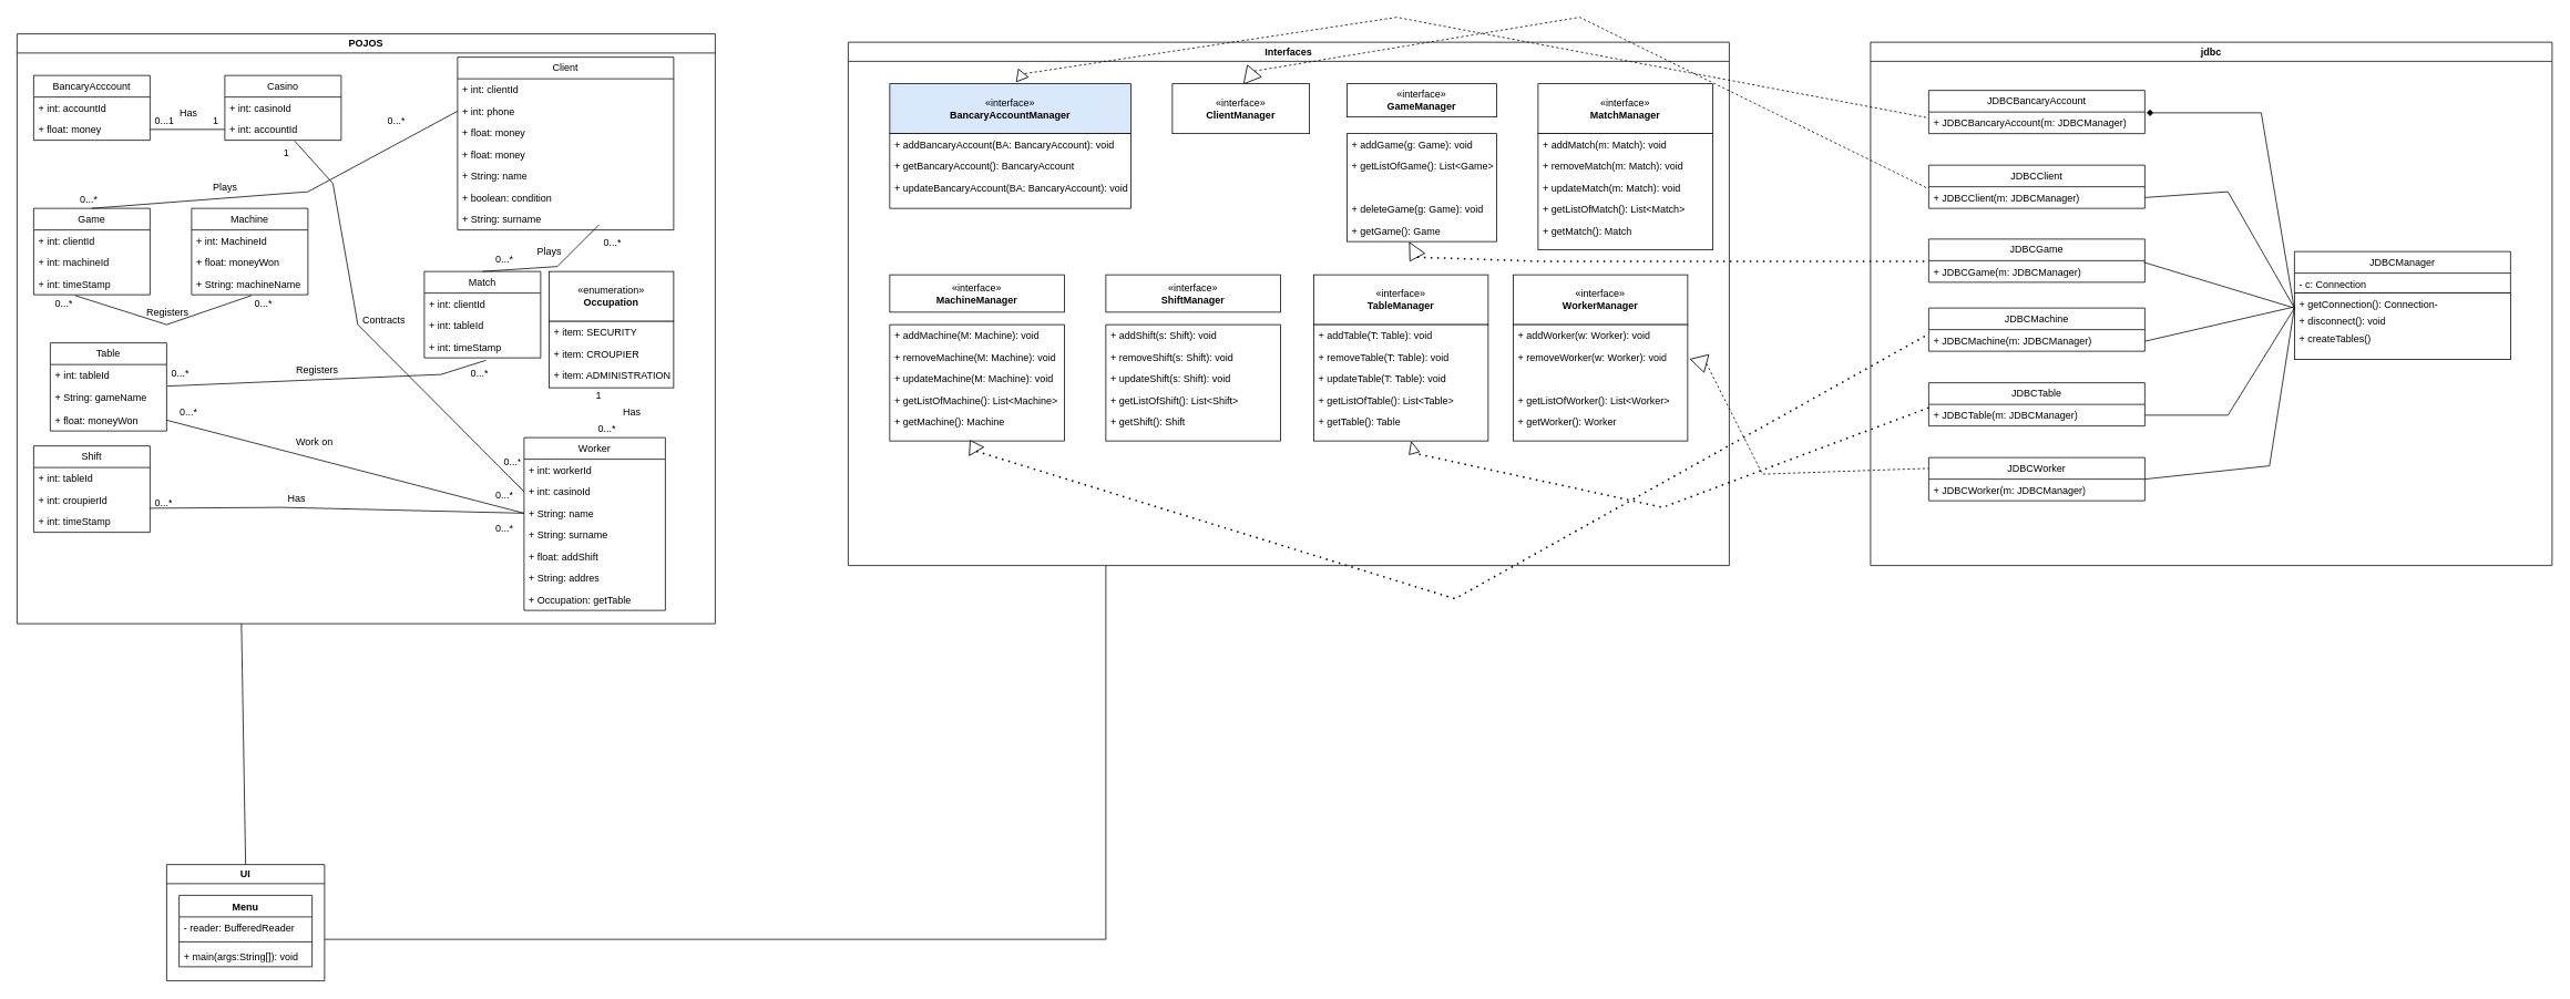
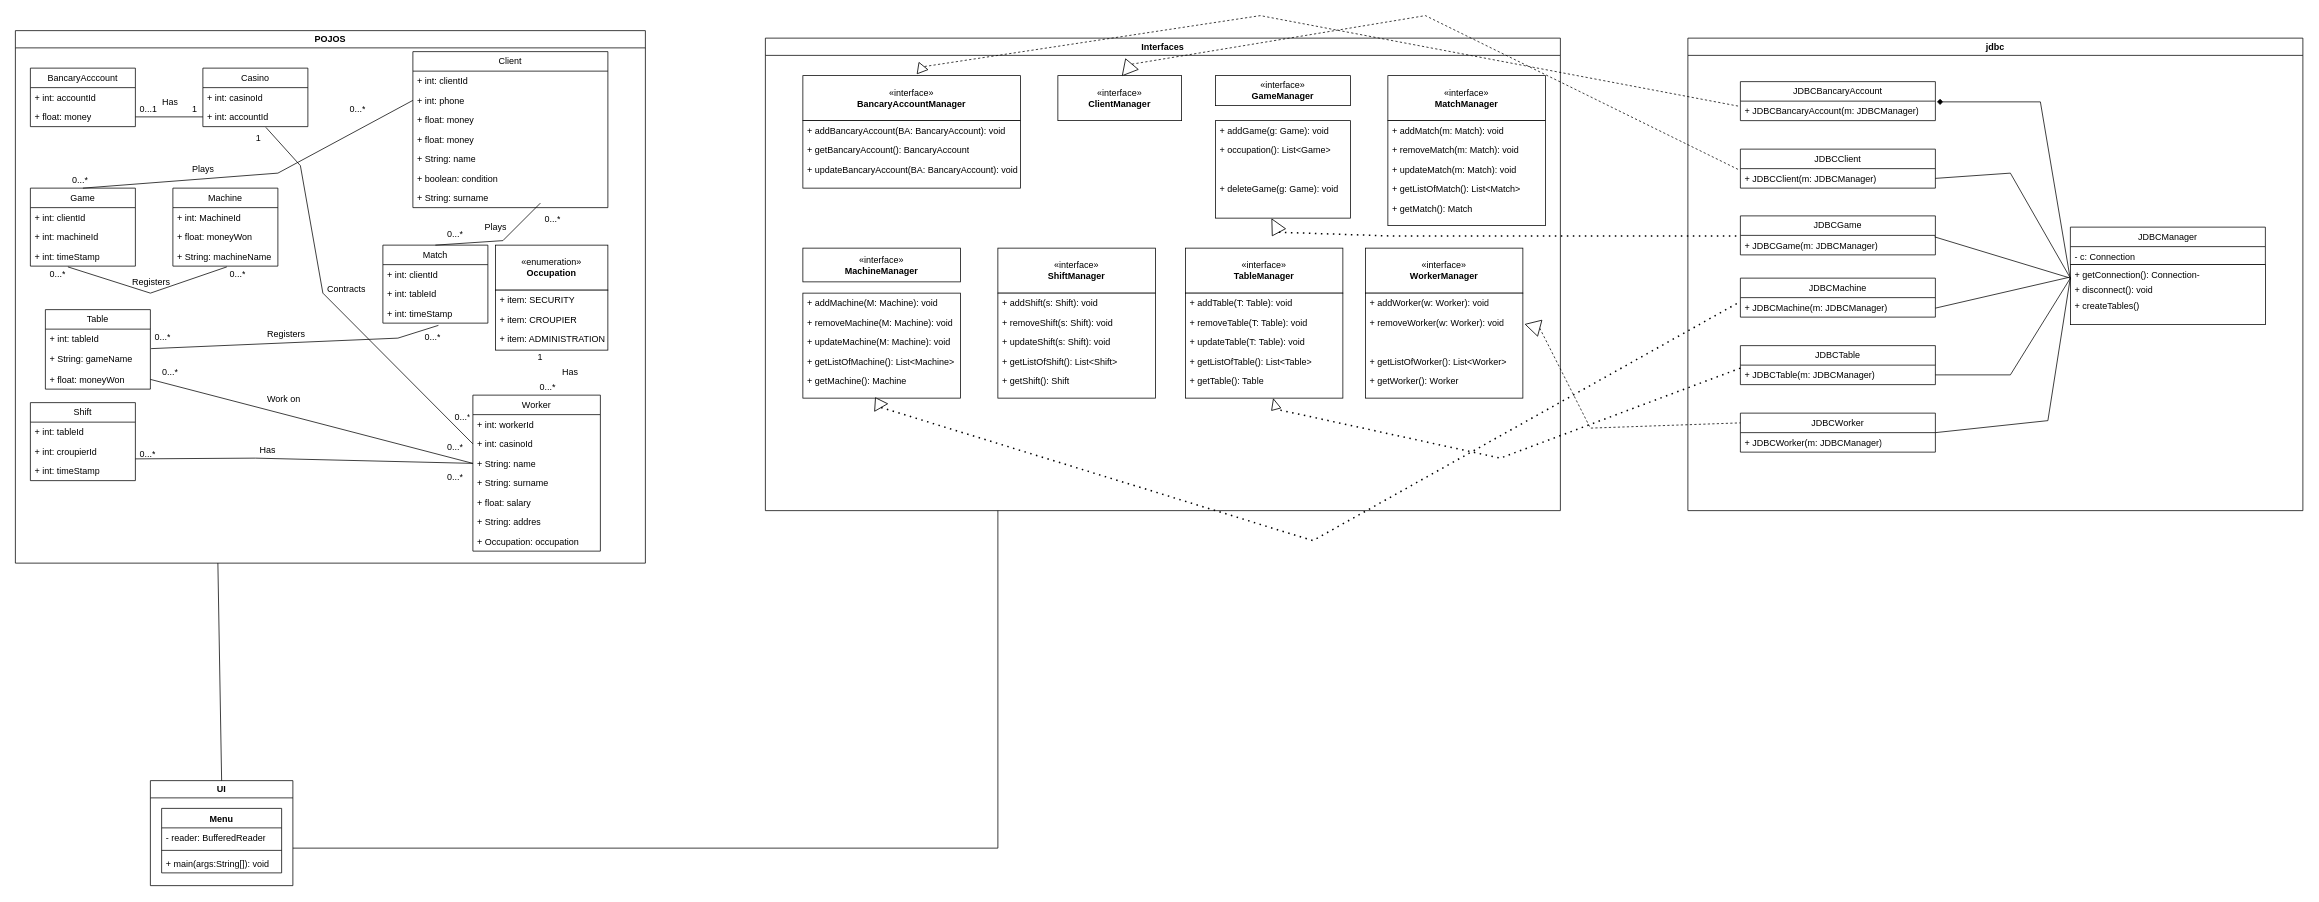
- <mxCell id="92" value="«interface»&lt;br&gt;&lt;b&gt;BancaryAccountManager&lt;/b&gt;" style="html=1;whiteSpace=wrap;fillColor=#dae8fc;" vertex="1" parent="91"><mxGeometry x="50" y="50" width="290" height="60" as="geometry" /></mxCell>
+ <mxCell id="92" value="«interface»&lt;br&gt;&lt;b&gt;BancaryAccountManager&lt;/b&gt;" style="html=1;whiteSpace=wrap;" vertex="1" parent="91"><mxGeometry x="50" y="50" width="290" height="60" as="geometry" /></mxCell>
- <mxCell id="106" value="+ getListOfGame(): List&amp;lt;Game&amp;gt;" style="text;strokeColor=none;fillColor=none;align=left;verticalAlign=top;spacingLeft=4;spacingRight=4;overflow=hidden;rotatable=0;points=[[0,0.5],[1,0.5]];portConstraint=eastwest;whiteSpace=wrap;html=1;" vertex="1" parent="91"><mxGeometry x="600" y="136" width="190" height="26" as="geometry" /></mxCell>
+ <mxCell id="106" value="+ occupation(): List&amp;lt;Game&amp;gt;" style="text;strokeColor=none;fillColor=none;align=left;verticalAlign=top;spacingLeft=4;spacingRight=4;overflow=hidden;rotatable=0;points=[[0,0.5],[1,0.5]];portConstraint=eastwest;whiteSpace=wrap;html=1;" vertex="1" parent="91"><mxGeometry x="600" y="136" width="190" height="26" as="geometry" /></mxCell>
- <mxCell id="108" value="+ getGame(): Game" style="text;strokeColor=none;fillColor=none;align=left;verticalAlign=top;spacingLeft=4;spacingRight=4;overflow=hidden;rotatable=0;points=[[0,0.5],[1,0.5]];portConstraint=eastwest;whiteSpace=wrap;html=1;" vertex="1" parent="91"><mxGeometry x="600" y="214" width="180" height="26" as="geometry" /></mxCell>
- <mxCell id="97" value="«interface»&lt;br&gt;&lt;b&gt;ShiftManager&lt;/b&gt;" style="html=1;whiteSpace=wrap;" vertex="1" parent="91"><mxGeometry x="310" y="280" width="210" height="45" as="geometry" /></mxCell>
+ <mxCell id="97" value="«interface»&lt;br&gt;&lt;b&gt;ShiftManager&lt;/b&gt;" style="html=1;whiteSpace=wrap;" vertex="1" parent="91"><mxGeometry x="310" y="280" width="210" height="60" as="geometry" /></mxCell>
- <mxCell id="74" value="+ float: addShift" style="text;strokeColor=none;fillColor=none;align=left;verticalAlign=top;spacingLeft=4;spacingRight=4;overflow=hidden;rotatable=0;points=[[0,0.5],[1,0.5]];portConstraint=eastwest;whiteSpace=wrap;html=1;" vertex="1" parent="69"><mxGeometry y="130" width="170" height="26" as="geometry" /></mxCell>
+ <mxCell id="74" value="+ float: salary" style="text;strokeColor=none;fillColor=none;align=left;verticalAlign=top;spacingLeft=4;spacingRight=4;overflow=hidden;rotatable=0;points=[[0,0.5],[1,0.5]];portConstraint=eastwest;whiteSpace=wrap;html=1;" vertex="1" parent="69"><mxGeometry y="130" width="170" height="26" as="geometry" /></mxCell>
- <mxCell id="76" value="+ Occupation: getTable" style="text;strokeColor=none;fillColor=none;align=left;verticalAlign=top;spacingLeft=4;spacingRight=4;overflow=hidden;rotatable=0;points=[[0,0.5],[1,0.5]];portConstraint=eastwest;whiteSpace=wrap;html=1;" vertex="1" parent="69"><mxGeometry y="182" width="170" height="26" as="geometry" /></mxCell>
+ <mxCell id="76" value="+ Occupation: occupation" style="text;strokeColor=none;fillColor=none;align=left;verticalAlign=top;spacingLeft=4;spacingRight=4;overflow=hidden;rotatable=0;points=[[0,0.5],[1,0.5]];portConstraint=eastwest;whiteSpace=wrap;html=1;" vertex="1" parent="69"><mxGeometry y="182" width="170" height="26" as="geometry" /></mxCell>
